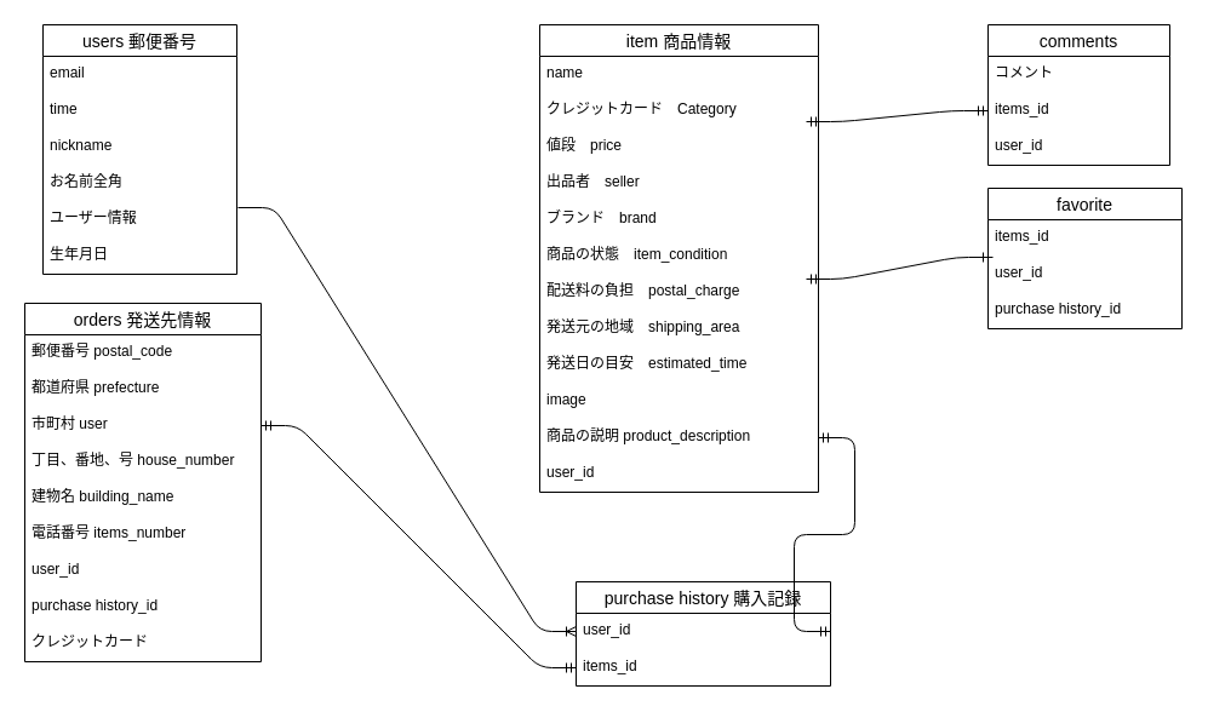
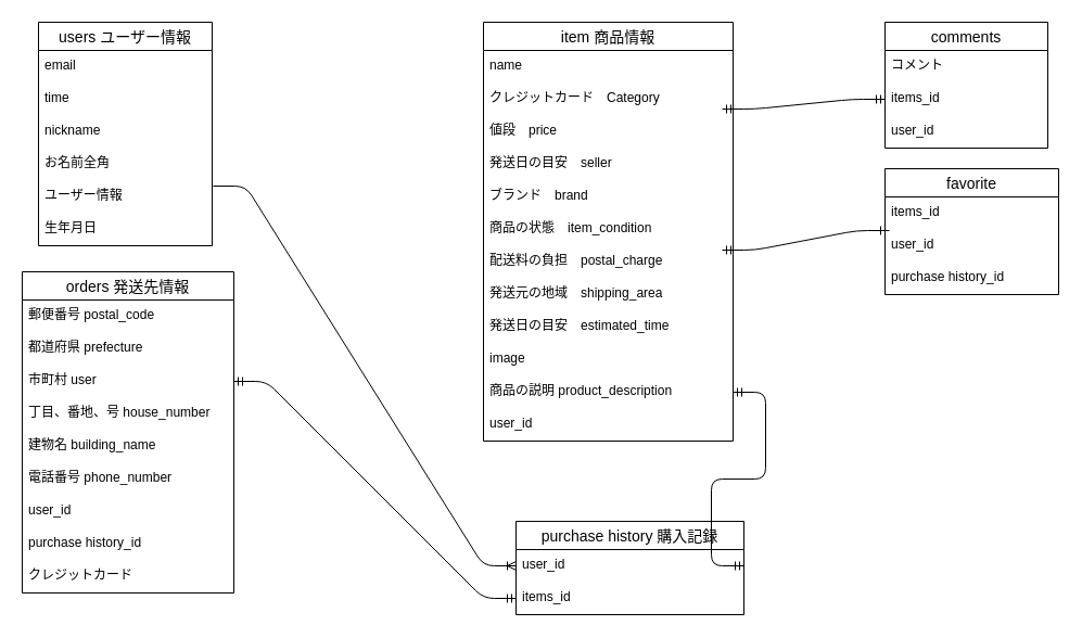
- <mxCell id="2" value="users 郵便番号" style="swimlane;fontStyle=0;childLayout=stackLayout;horizontal=1;startSize=26;horizontalStack=0;resizeParent=1;resizeParentMax=0;resizeLast=0;collapsible=1;marginBottom=0;align=center;fontSize=14;" parent="1" vertex="1"><mxGeometry x="35" width="160" height="206" as="geometry" y="20"><mxRectangle x="330" y="270" width="120" height="26" as="alternateBounds" /></mxGeometry></mxCell>
+ <mxCell id="2" value="users ユーザー情報" style="swimlane;fontStyle=0;childLayout=stackLayout;horizontal=1;startSize=26;horizontalStack=0;resizeParent=1;resizeParentMax=0;resizeLast=0;collapsible=1;marginBottom=0;align=center;fontSize=14;" parent="1" vertex="1"><mxGeometry x="35" width="160" height="206" as="geometry" y="20"><mxRectangle x="330" y="270" width="120" height="26" as="alternateBounds" /></mxGeometry></mxCell>
- <mxCell id="13" value="出品者　seller" style="text;strokeColor=none;fillColor=none;spacingLeft=4;spacingRight=4;overflow=hidden;rotatable=0;points=[[0,0.5],[1,0.5]];portConstraint=eastwest;fontSize=12;" parent="9" vertex="1"><mxGeometry y="116" width="230" height="30" as="geometry" /></mxCell>
+ <mxCell id="13" value="発送日の目安　seller" style="text;strokeColor=none;fillColor=none;spacingLeft=4;spacingRight=4;overflow=hidden;rotatable=0;points=[[0,0.5],[1,0.5]];portConstraint=eastwest;fontSize=12;" parent="9" vertex="1"><mxGeometry y="116" width="230" height="30" as="geometry" /></mxCell>
- <mxCell id="28" value="電話番号 items_number&#10;" style="text;strokeColor=none;fillColor=none;spacingLeft=4;spacingRight=4;overflow=hidden;rotatable=0;points=[[0,0.5],[1,0.5]];portConstraint=eastwest;fontSize=12;" parent="22" vertex="1"><mxGeometry y="176" width="195" height="30" as="geometry" /></mxCell>
+ <mxCell id="28" value="電話番号 phone_number&#10;" style="text;strokeColor=none;fillColor=none;spacingLeft=4;spacingRight=4;overflow=hidden;rotatable=0;points=[[0,0.5],[1,0.5]];portConstraint=eastwest;fontSize=12;" parent="22" vertex="1"><mxGeometry y="176" width="195" height="30" as="geometry" /></mxCell>
